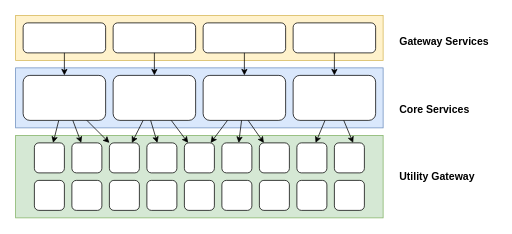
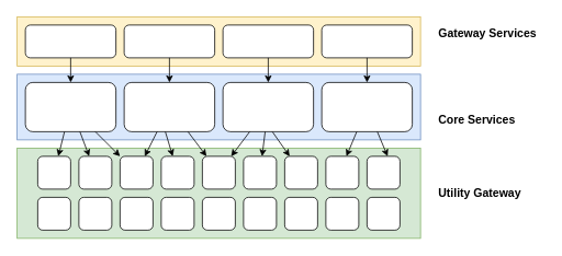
- <mxCell id="3" value="Gateway Services" style="text;html=1;strokeColor=none;fillColor=none;align=left;verticalAlign=middle;whiteSpace=wrap;rounded=0;fontStyle=1;fontSize=14;" vertex="1" parent="1"><mxGeometry x="530" y="40" width="130" height="30" as="geometry" /></mxCell>
+ <mxCell id="3" value="Gateway Services" style="text;html=1;strokeColor=none;fillColor=none;align=left;verticalAlign=middle;whiteSpace=wrap;rounded=0;fontStyle=1;fontSize=14;" vertex="1" parent="1"><mxGeometry x="530" y="25" width="130" height="30" as="geometry" /></mxCell>
